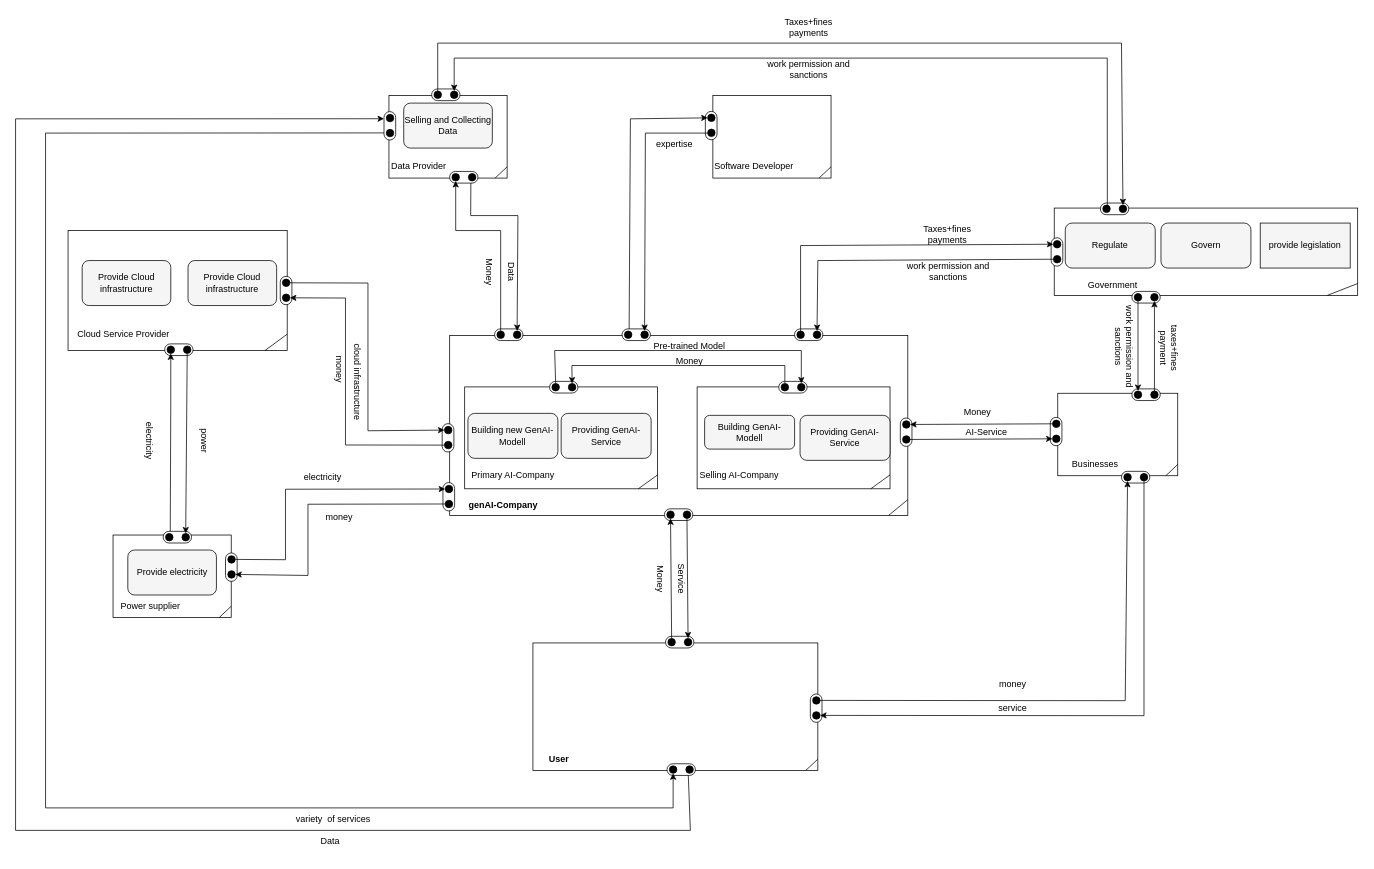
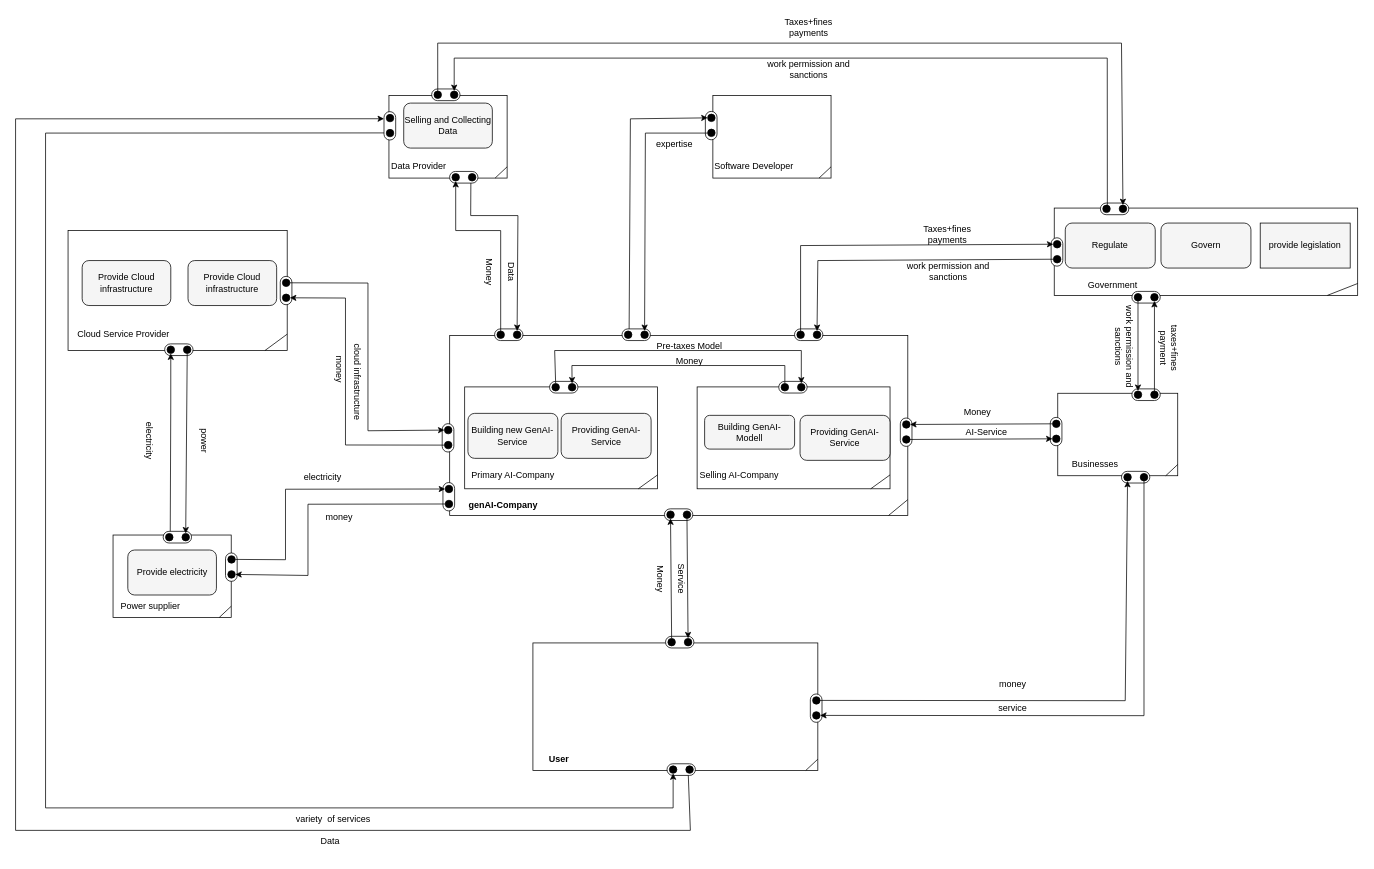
- <mxCell id="55" value="Pre-trained Model" style="text;html=1;align=center;verticalAlign=middle;whiteSpace=wrap;rounded=0;" parent="1" vertex="1"><mxGeometry x="859" y="447" width="120" height="30" as="geometry" /></mxCell>
+ <mxCell id="55" value="Pre-taxes Model" style="text;html=1;align=center;verticalAlign=middle;whiteSpace=wrap;rounded=0;" parent="1" vertex="1"><mxGeometry x="859" y="447" width="120" height="30" as="geometry" /></mxCell>
- <mxCell id="33" value="&lt;font color=&quot;#000000&quot;&gt;Building new GenAI-Modell&lt;br&gt;&lt;/font&gt;" style="rounded=1;whiteSpace=wrap;html=1;fillColor=#f5f5f5;fontColor=#333333;strokeColor=#000000;" parent="29" vertex="1"><mxGeometry x="4.319" y="35.294" width="120" height="60" as="geometry" /></mxCell>
+ <mxCell id="33" value="&lt;font color=&quot;#000000&quot;&gt;Building new GenAI-Service&lt;br&gt;&lt;/font&gt;" style="rounded=1;whiteSpace=wrap;html=1;fillColor=#f5f5f5;fontColor=#333333;strokeColor=#000000;" parent="29" vertex="1"><mxGeometry x="4.319" y="35.294" width="120" height="60" as="geometry" /></mxCell>
